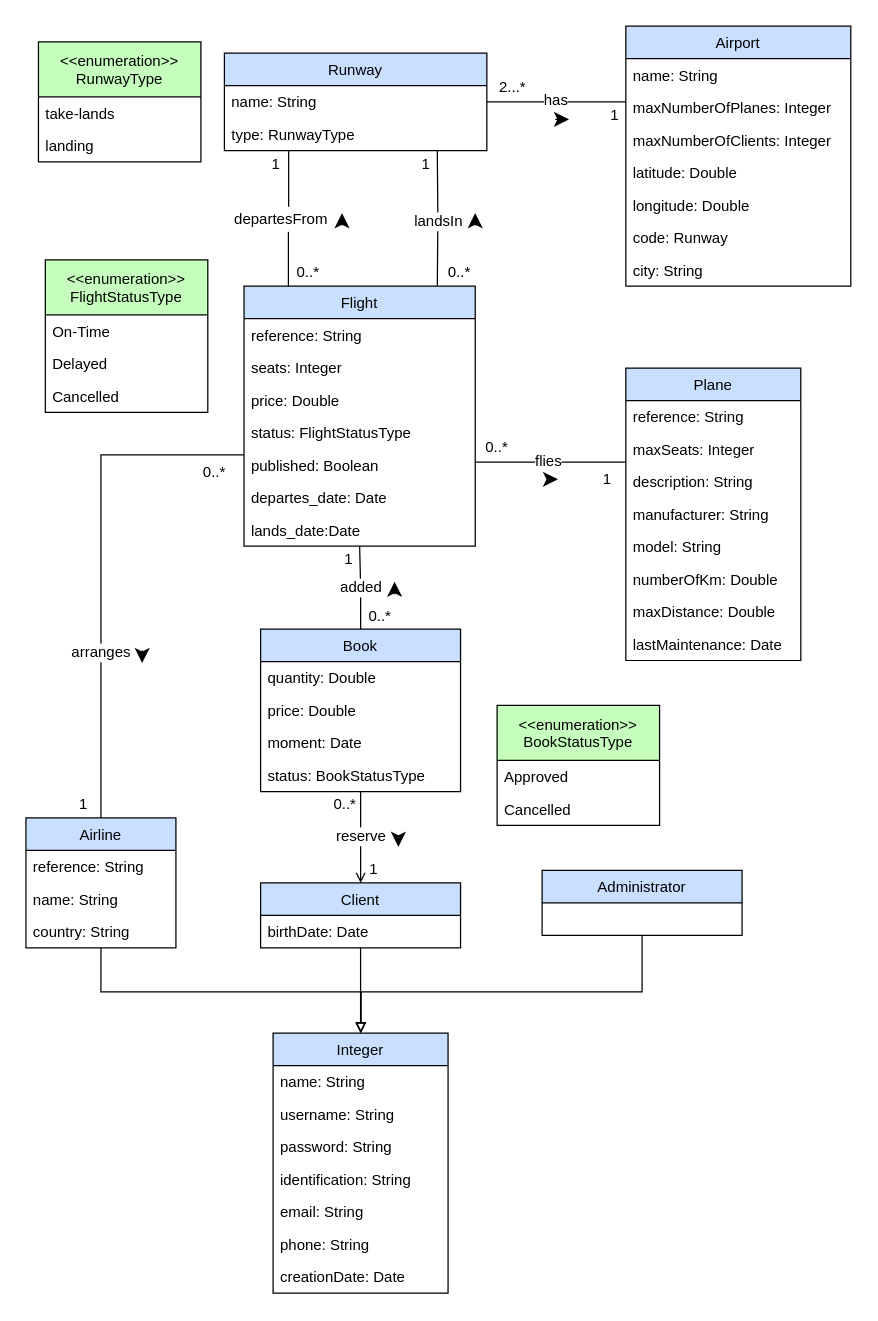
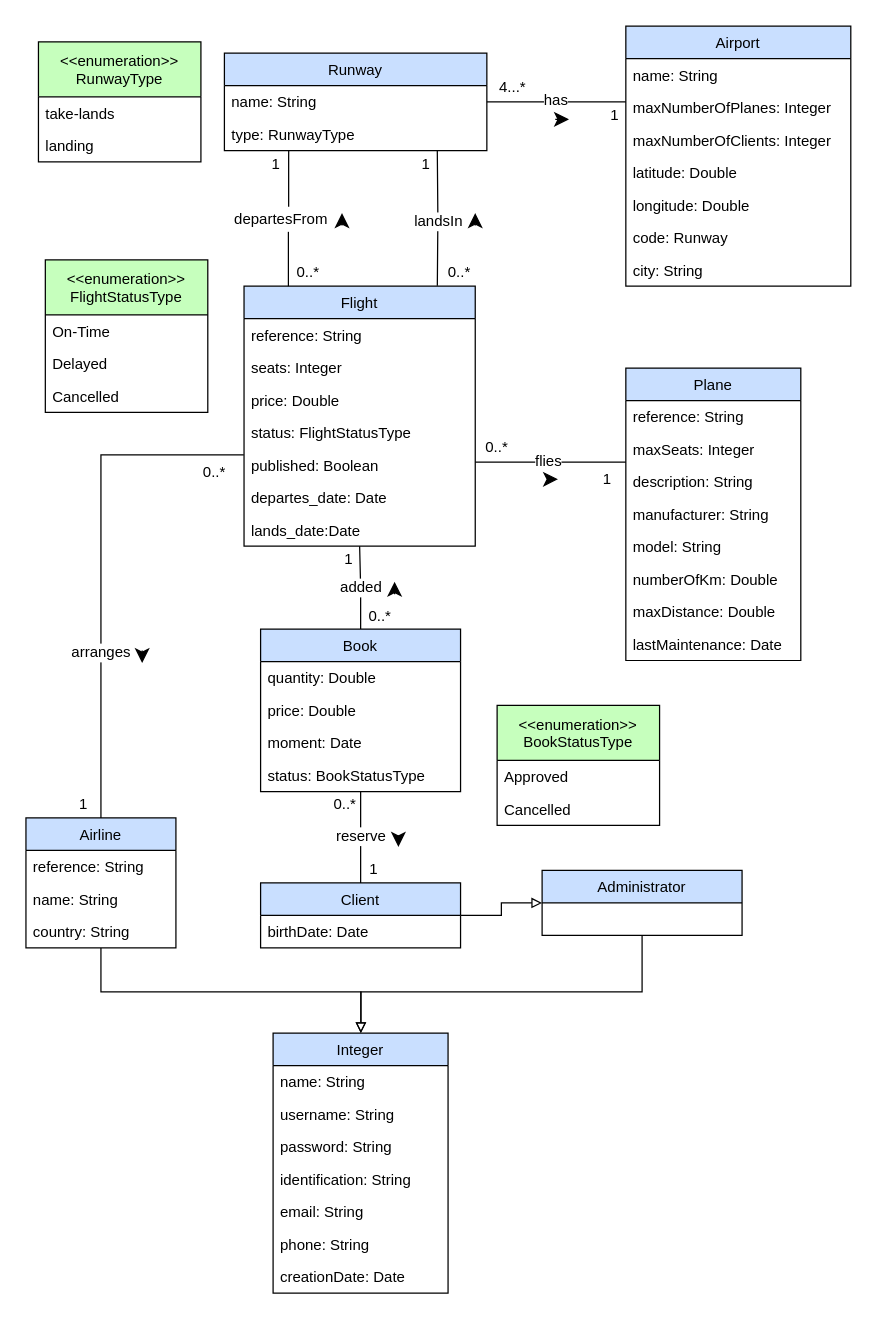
- <mxCell id="66" value="2...*" style="text;html=1;resizable=0;points=[];autosize=1;align=left;verticalAlign=top;spacingTop=-4;fontSize=12;" parent="1" vertex="1"><mxGeometry x="397" y="60" width="30" height="10" as="geometry" /></mxCell>
+ <mxCell id="66" value="4...*" style="text;html=1;resizable=0;points=[];autosize=1;align=left;verticalAlign=top;spacingTop=-4;fontSize=12;" parent="1" vertex="1"><mxGeometry x="397" y="60" width="30" height="10" as="geometry" /></mxCell>
- <mxCell id="74" style="edgeStyle=orthogonalEdgeStyle;rounded=0;orthogonalLoop=1;jettySize=auto;html=1;endArrow=open;endFill=0;" parent="1" source="76" target="39" edge="1"><mxGeometry relative="1" as="geometry"><Array as="points"><mxPoint x="288" y="653" /><mxPoint x="288" y="653" /></Array><mxPoint x="360" y="673" as="targetPoint" /></mxGeometry></mxCell>
+ <mxCell id="74" style="edgeStyle=orthogonalEdgeStyle;rounded=0;orthogonalLoop=1;jettySize=auto;html=1;endArrow=none;endFill=0;" parent="1" source="76" target="39" edge="1"><mxGeometry relative="1" as="geometry"><Array as="points"><mxPoint x="288" y="653" /><mxPoint x="288" y="653" /></Array><mxPoint x="360" y="673" as="targetPoint" /></mxGeometry></mxCell>
- <mxCell id="38" style="edgeStyle=orthogonalEdgeStyle;rounded=0;orthogonalLoop=1;jettySize=auto;html=1;endFill=0;endArrow=block;" parent="1" source="39" target="41" edge="1"><mxGeometry relative="1" as="geometry" /></mxCell>
+ <mxCell id="38" style="edgeStyle=orthogonalEdgeStyle;rounded=0;orthogonalLoop=1;jettySize=auto;html=1;endFill=0;endArrow=block;" parent="1" source="39" target="91" edge="1"><mxGeometry relative="1" as="geometry" /></mxCell>
